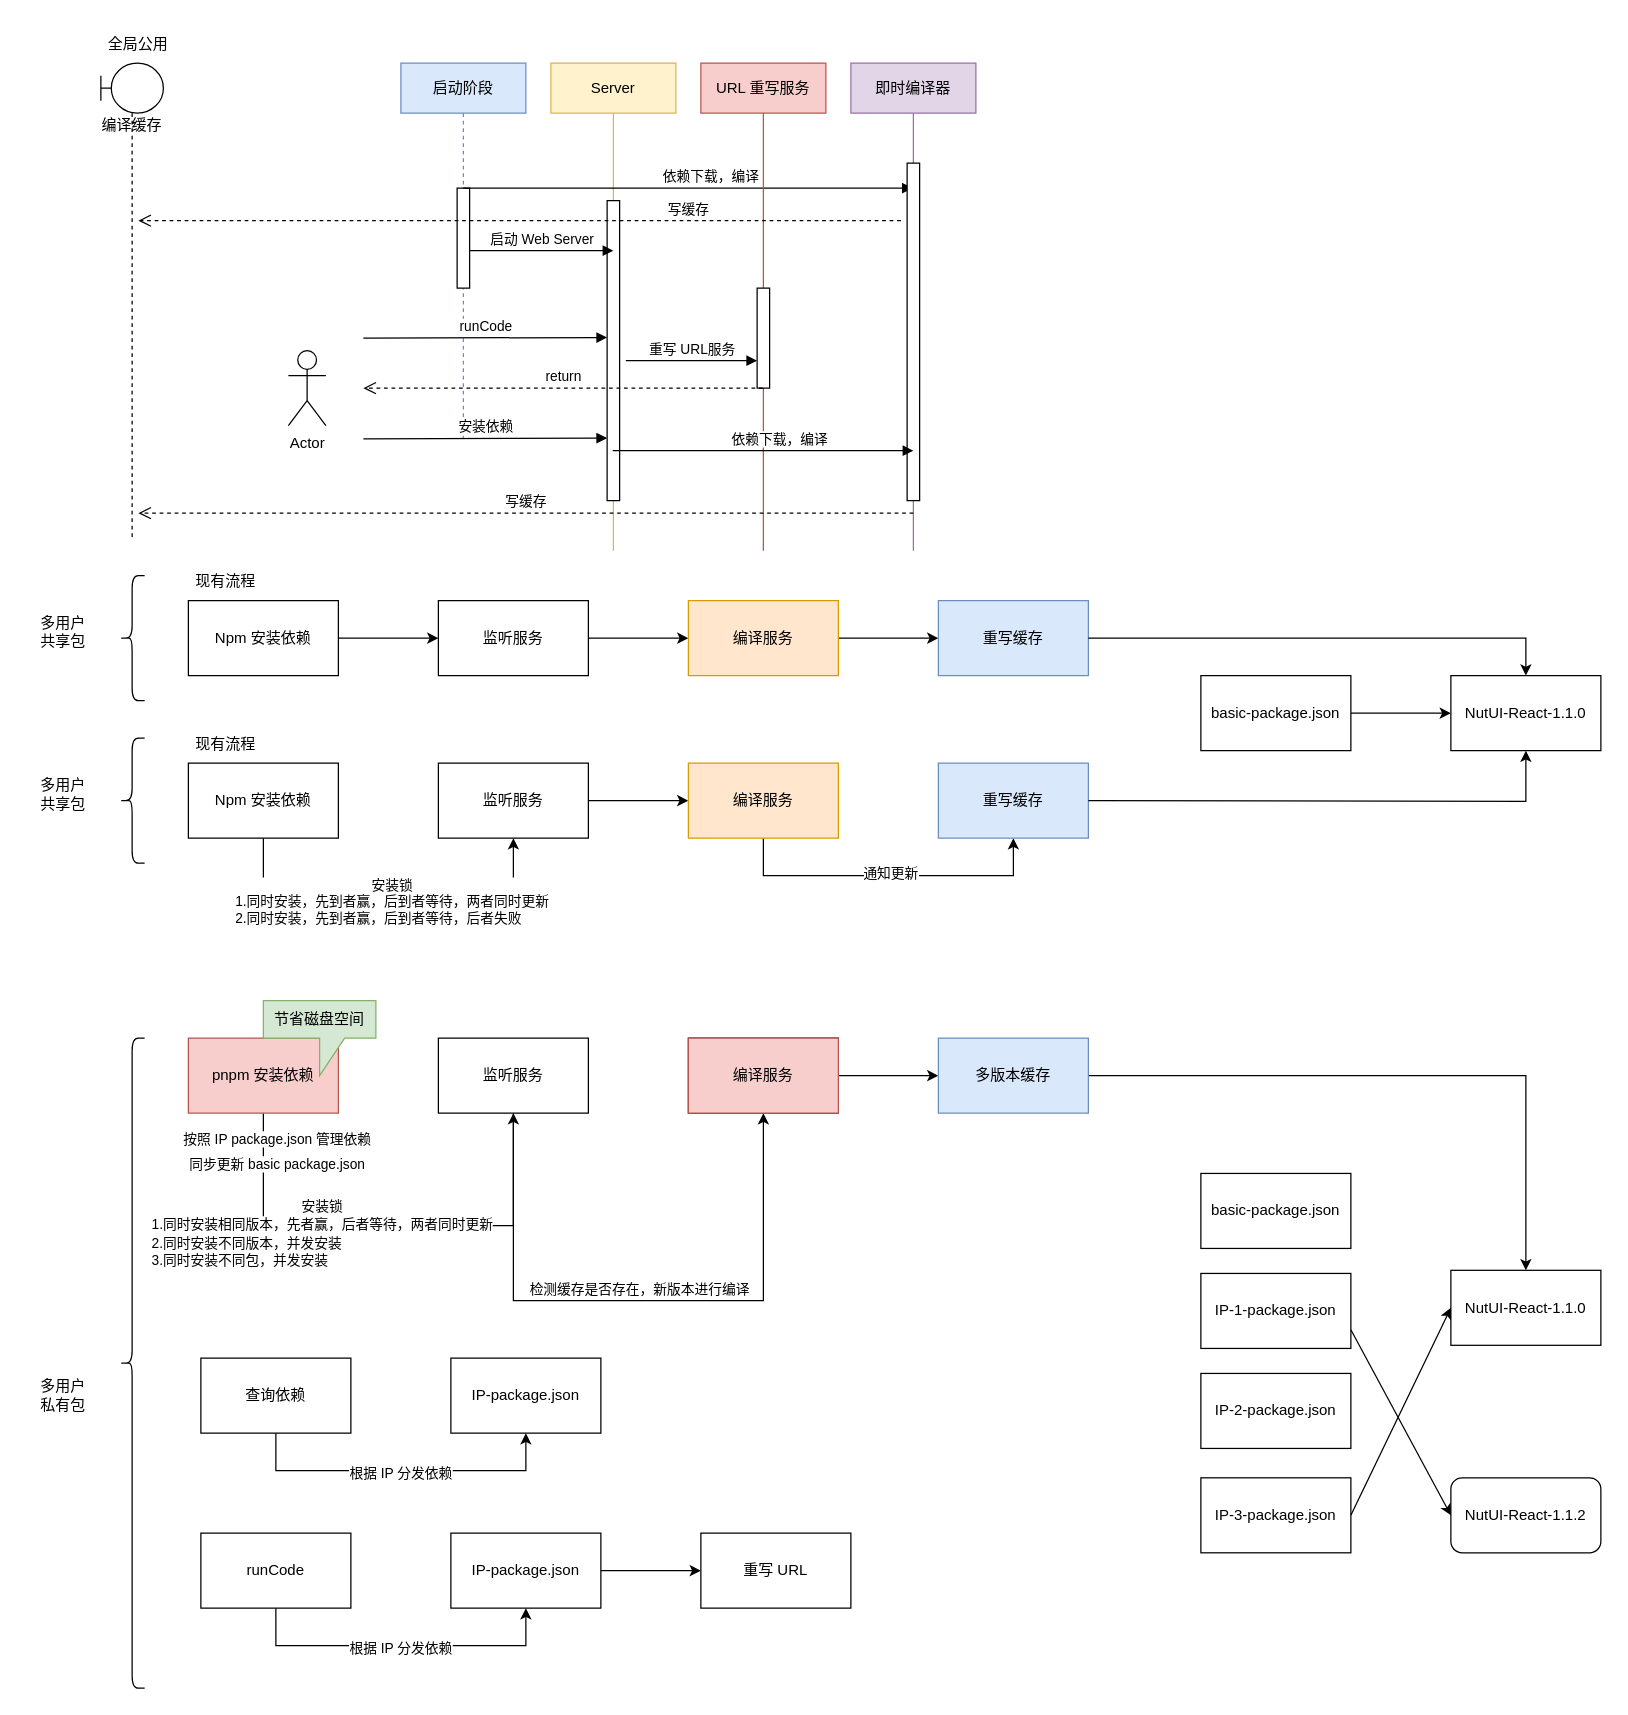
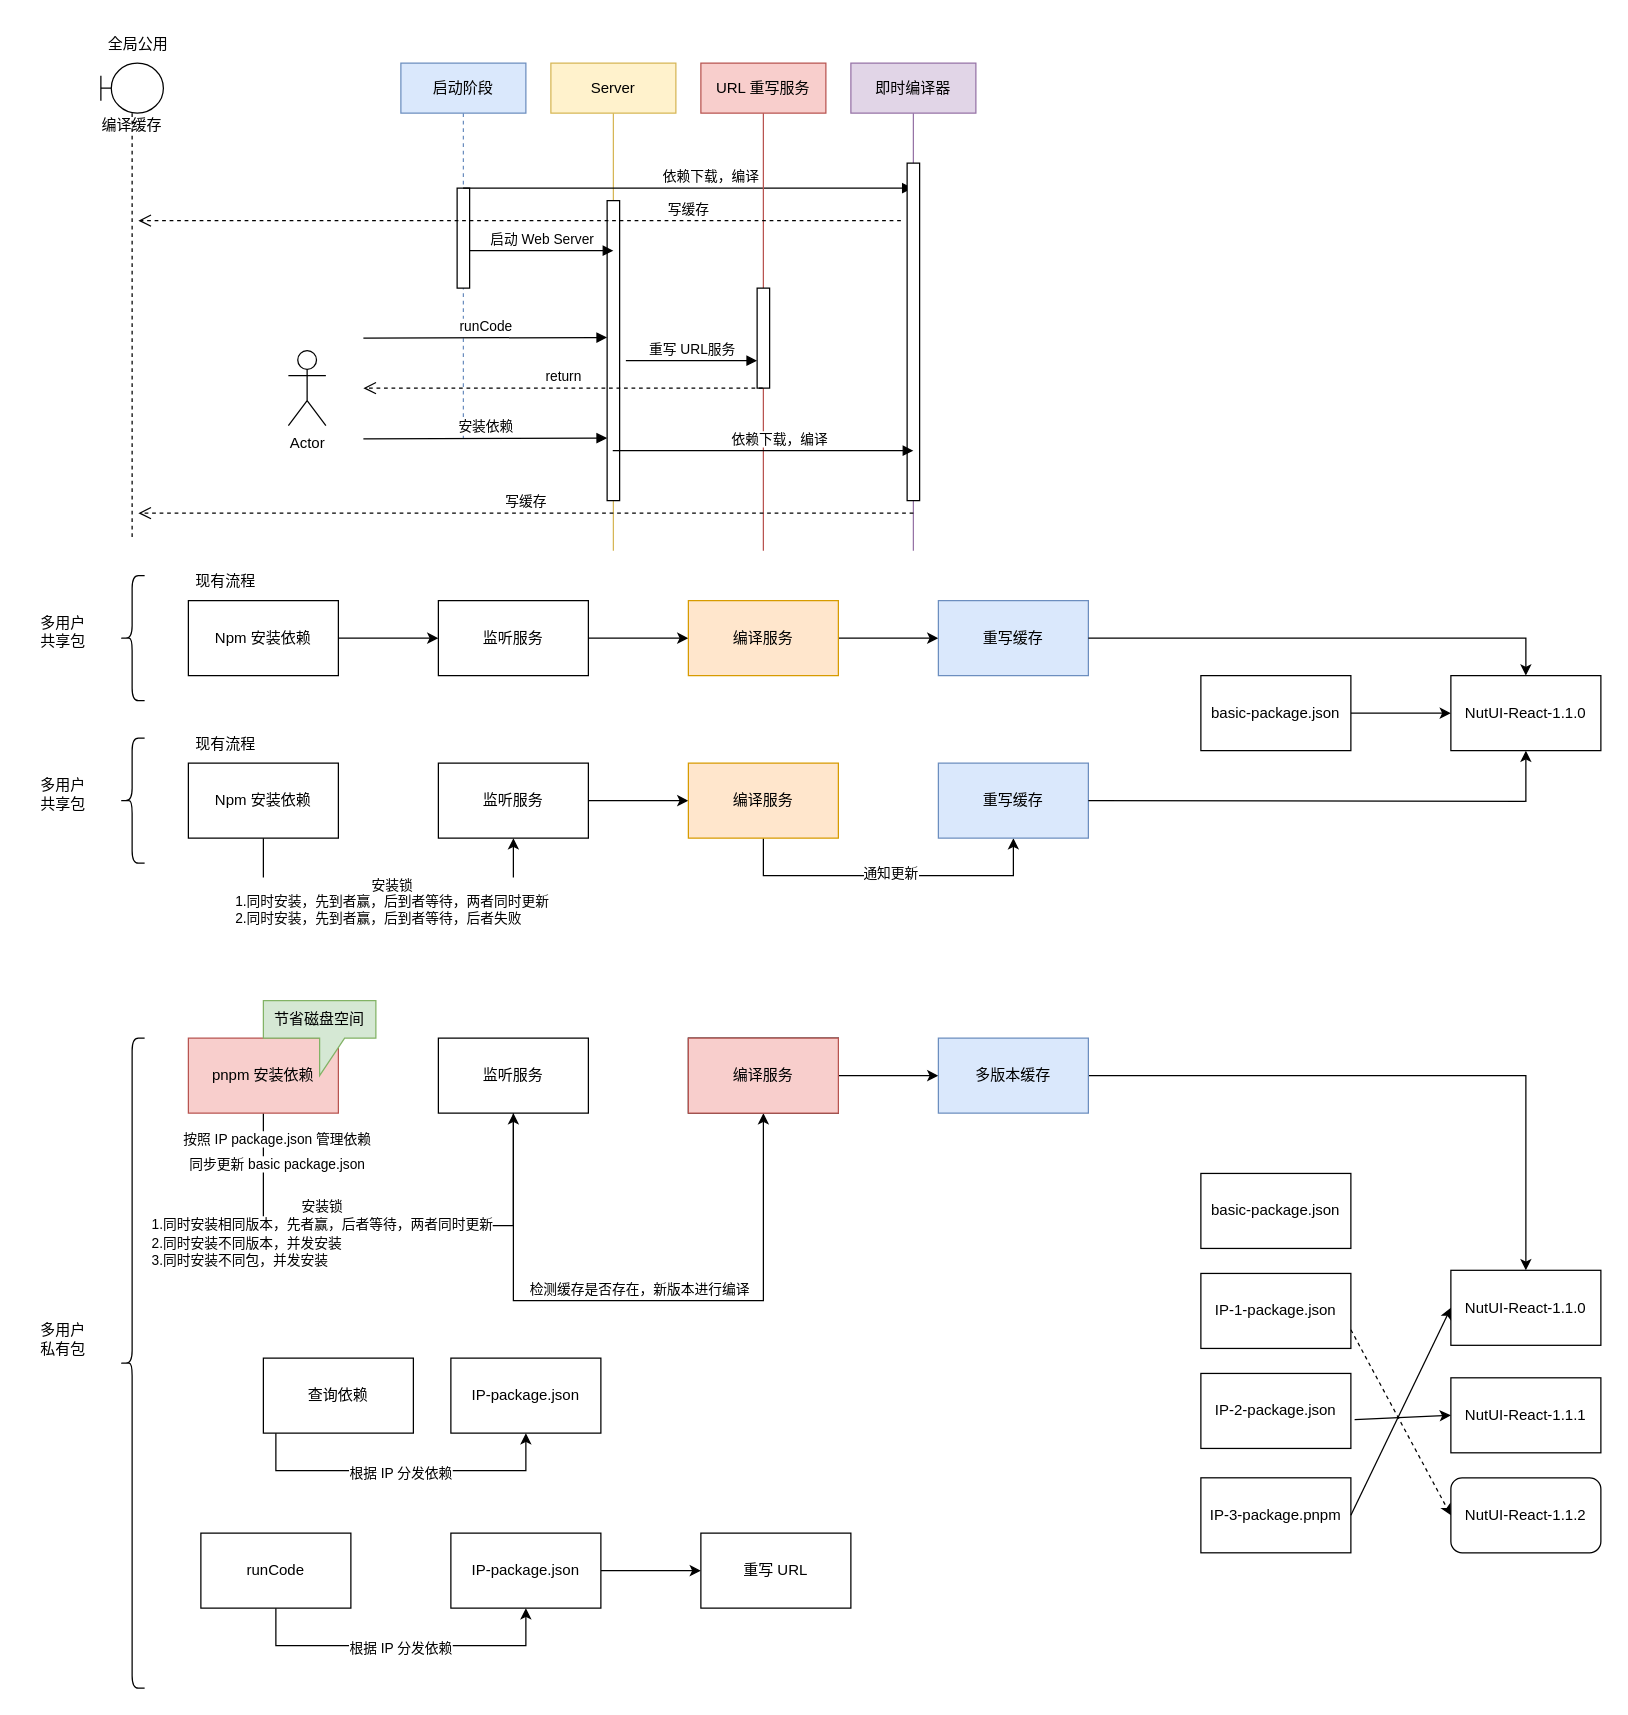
- <mxCell id="55" value="多用户&lt;br&gt;私有包" style="text;html=1;strokeColor=none;fillColor=none;align=center;verticalAlign=middle;whiteSpace=wrap;rounded=0;" vertex="1" parent="1"><mxGeometry x="20" y="1101" width="60" height="30" as="geometry" /></mxCell>
+ <mxCell id="55" value="多用户&lt;br&gt;私有包" style="text;html=1;strokeColor=none;fillColor=none;align=center;verticalAlign=middle;whiteSpace=wrap;rounded=0;" vertex="1" parent="1"><mxGeometry x="20" y="1056" width="60" height="30" as="geometry" /></mxCell>
- <mxCell id="44" value="查询依赖" style="rounded=0;whiteSpace=wrap;html=1;fillColor=default;strokeColor=default;" vertex="1" parent="1"><mxGeometry x="160" y="1086" width="120" height="60" as="geometry" /></mxCell>
+ <mxCell id="44" value="查询依赖" style="rounded=0;whiteSpace=wrap;html=1;fillColor=default;strokeColor=default;" vertex="1" parent="1"><mxGeometry x="210" y="1086" width="120" height="60" as="geometry" /></mxCell>
+ <mxCell id="79" value="NutUI-React-1.1.1" style="rounded=0;whiteSpace=wrap;html=1;" vertex="1" parent="73"><mxGeometry x="200" y="163.5" width="120" height="60" as="geometry" /></mxCell>
+ <mxCell id="82" value="" style="endArrow=classic;html=1;rounded=0;exitX=1.025;exitY=0.617;exitDx=0;exitDy=0;exitPerimeter=0;entryX=0;entryY=0.5;entryDx=0;entryDy=0;" edge="1" parent="73" source="76" target="79"><mxGeometry width="50" height="50" relative="1" as="geometry"><mxPoint x="100" y="161" as="sourcePoint" /><mxPoint x="240" y="236" as="targetPoint" /></mxGeometry></mxCell>
- <mxCell id="81" value="" style="endArrow=classic;html=1;rounded=0;exitX=1;exitY=0.75;exitDx=0;exitDy=0;entryX=0;entryY=0.5;entryDx=0;entryDy=0;" edge="1" parent="73" source="75" target="80"><mxGeometry width="50" height="50" relative="1" as="geometry"><mxPoint x="100" y="81" as="sourcePoint" /><mxPoint x="220" y="226" as="targetPoint" /></mxGeometry></mxCell>
+ <mxCell id="81" value="" style="endArrow=classic;html=1;rounded=0;exitX=1;exitY=0.75;exitDx=0;exitDy=0;entryX=0;entryY=0.5;entryDx=0;entryDy=0;dashed=1;" edge="1" parent="73" source="75" target="80"><mxGeometry width="50" height="50" relative="1" as="geometry"><mxPoint x="100" y="81" as="sourcePoint" /><mxPoint x="220" y="226" as="targetPoint" /></mxGeometry></mxCell>
- <mxCell id="77" value="IP-3-package.json" style="rounded=0;whiteSpace=wrap;html=1;" vertex="1" parent="73"><mxGeometry y="243.5" width="120" height="60" as="geometry" /></mxCell>
+ <mxCell id="77" value="IP-3-package.pnpm" style="rounded=0;whiteSpace=wrap;html=1;" vertex="1" parent="73"><mxGeometry y="243.5" width="120" height="60" as="geometry" /></mxCell>
